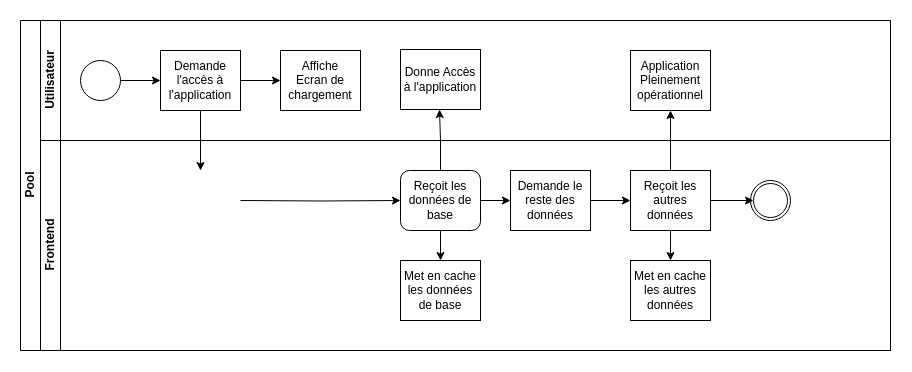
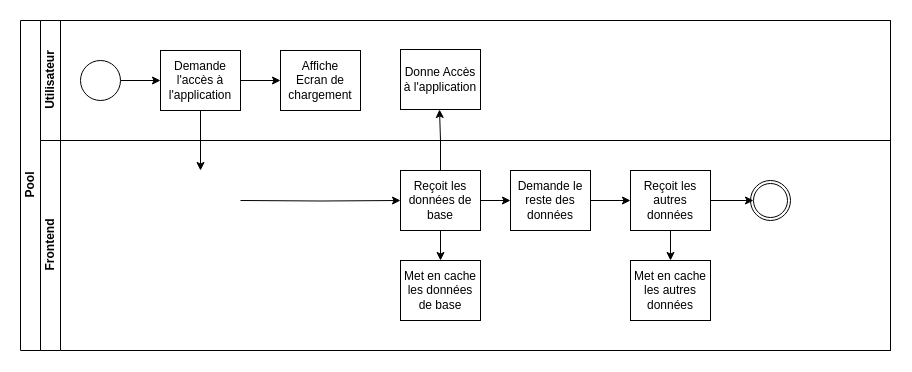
- <mxCell id="9" value="&lt;div&gt;Application &lt;br&gt;&lt;/div&gt;&lt;div&gt;Pleinement opérationnel&lt;br&gt;&lt;/div&gt;" style="rounded=0;whiteSpace=wrap;html=1;fontFamily=Helvetica;fontSize=12;fontColor=#000000;align=center;" parent="3" vertex="1"><mxGeometry x="590" y="30" width="80" height="60" as="geometry" /></mxCell>
- <mxCell id="23" style="edgeStyle=orthogonalEdgeStyle;rounded=0;orthogonalLoop=1;jettySize=auto;html=1;" parent="2" source="19" target="9" edge="1"><mxGeometry relative="1" as="geometry" /></mxCell>
- <mxCell id="14" value="Reçoit les données de base" style="whiteSpace=wrap;html=1;rounded=1;" parent="10" vertex="1"><mxGeometry x="360" y="30" width="80" height="60" as="geometry" /></mxCell>
+ <mxCell id="14" value="Reçoit les données de base" style="rounded=0;whiteSpace=wrap;html=1;" parent="10" vertex="1"><mxGeometry x="360" y="30" width="80" height="60" as="geometry" /></mxCell>
